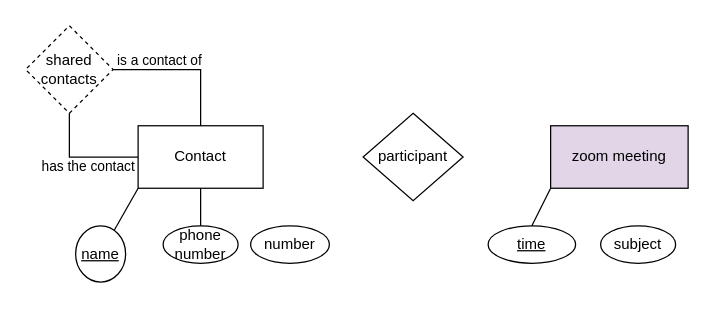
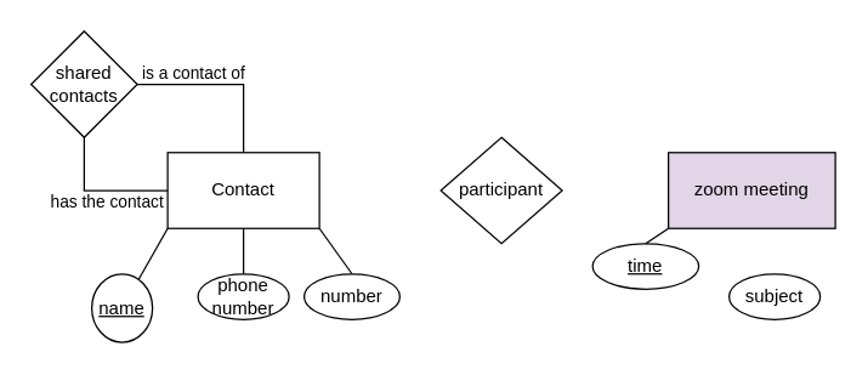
- <mxCell id="9" value="shared contacts" style="rhombus;whiteSpace=wrap;html=1;dashed=1;" vertex="1" parent="1"><mxGeometry x="20" y="20" width="70" height="70" as="geometry" /></mxCell>
+ <mxCell id="9" value="shared contacts" style="rhombus;whiteSpace=wrap;html=1;" vertex="1" parent="1"><mxGeometry x="20" y="20" width="70" height="70" as="geometry" /></mxCell>
+ <mxCell id="5" value="" style="endArrow=none;html=1;rounded=0;entryX=1;entryY=1;entryDx=0;entryDy=0;exitX=0.5;exitY=0;exitDx=0;exitDy=0;" edge="1" parent="1" source="6" target="2"><mxGeometry width="50" height="50" relative="1" as="geometry"><mxPoint x="140" y="180" as="sourcePoint" /><mxPoint x="190" y="130" as="targetPoint" /></mxGeometry></mxCell>
- <mxCell id="15" value="&lt;u&gt;time&lt;/u&gt;" style="ellipse;whiteSpace=wrap;html=1;" vertex="1" parent="1"><mxGeometry x="390" y="180" width="70" height="30" as="geometry" /></mxCell>
+ <mxCell id="15" value="&lt;u&gt;time&lt;/u&gt;" style="ellipse;whiteSpace=wrap;html=1;" vertex="1" parent="1"><mxGeometry x="390" y="160" width="70" height="30" as="geometry" /></mxCell>
